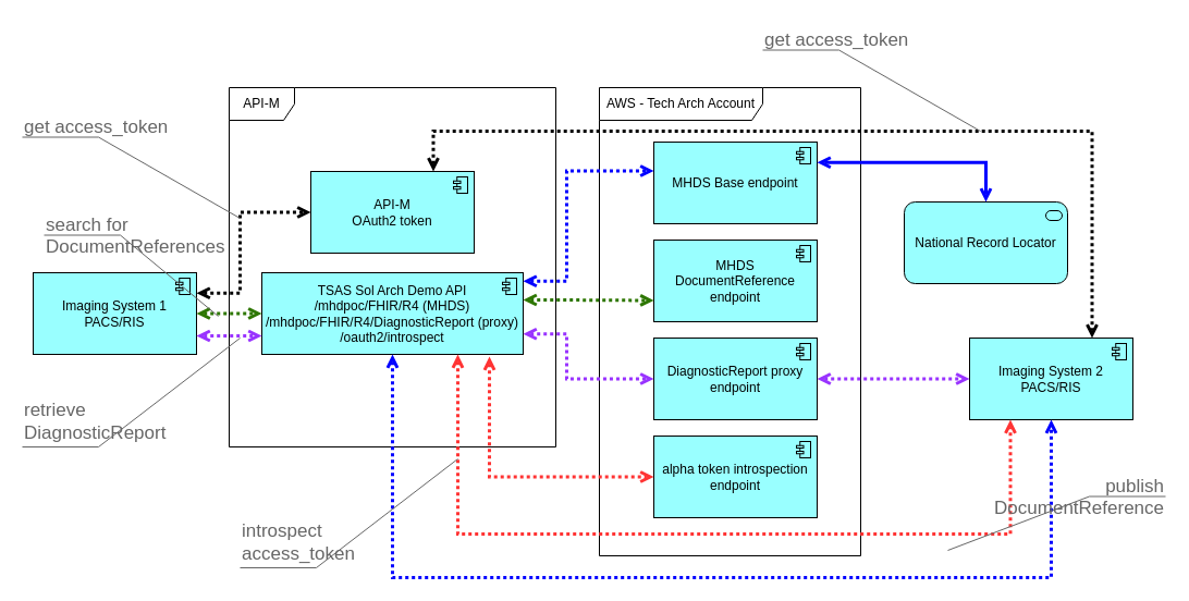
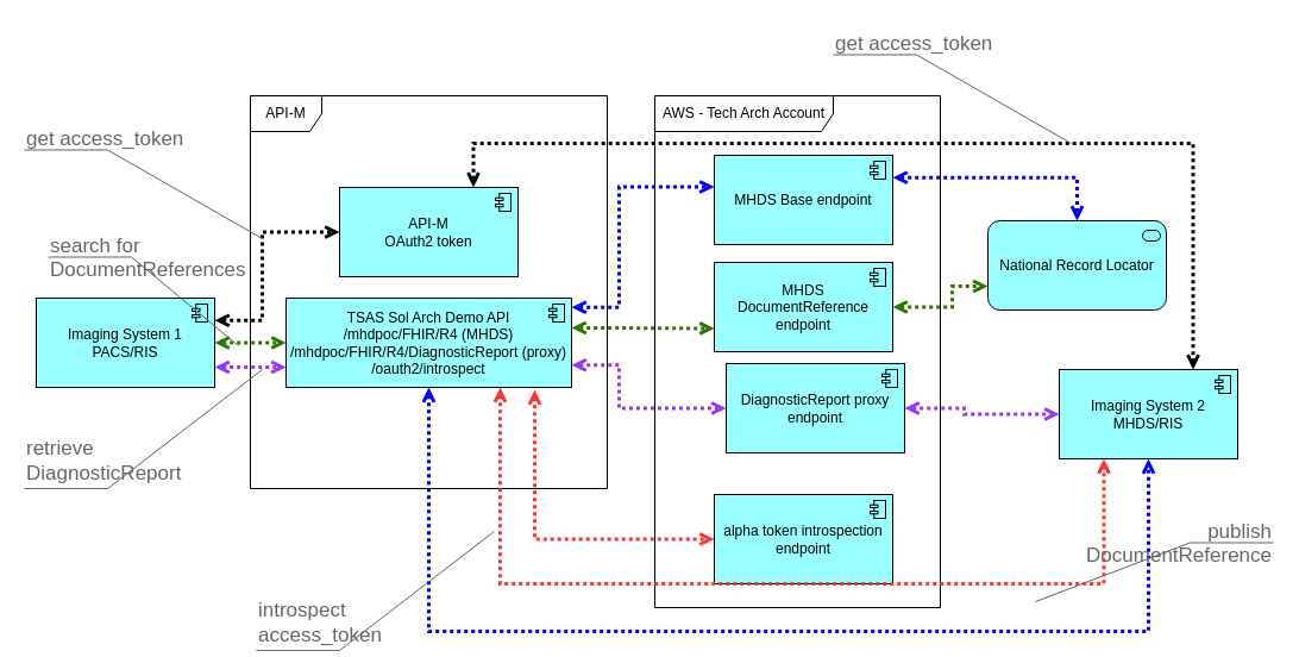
- <mxCell id="30" value="" style="edgeStyle=elbowEdgeStyle;html=1;endArrow=open;endFill=0;dashed=0;dashPattern=1 1;rounded=0;entryX=0.5;entryY=0;entryDx=0;entryDy=0;entryPerimeter=0;exitX=1;exitY=0.25;exitDx=0;exitDy=0;exitPerimeter=0;strokeWidth=3;startArrow=open;startFill=0;strokeColor=#0000FF;" edge="1" parent="1" source="7" target="28"><mxGeometry width="160" relative="1" as="geometry"><mxPoint x="490" y="267.75" as="sourcePoint" /><mxPoint x="610" y="166.5" as="targetPoint" /><Array as="points"><mxPoint x="905" y="150" /></Array></mxGeometry></mxCell>
+ <mxCell id="30" value="" style="edgeStyle=elbowEdgeStyle;html=1;endArrow=open;endFill=0;dashed=1;dashPattern=1 1;rounded=0;entryX=0.5;entryY=0;entryDx=0;entryDy=0;entryPerimeter=0;exitX=1;exitY=0.25;exitDx=0;exitDy=0;exitPerimeter=0;strokeWidth=3;startArrow=open;startFill=0;strokeColor=#0000FF;" edge="1" parent="1" source="7" target="28"><mxGeometry width="160" relative="1" as="geometry"><mxPoint x="490" y="267.75" as="sourcePoint" /><mxPoint x="610" y="166.5" as="targetPoint" /><Array as="points"><mxPoint x="905" y="150" /></Array></mxGeometry></mxCell>
+ <mxCell id="31" value="" style="edgeStyle=elbowEdgeStyle;html=1;endArrow=open;endFill=0;dashed=1;dashPattern=1 1;rounded=0;exitX=1;exitY=0.5;exitDx=0;exitDy=0;exitPerimeter=0;strokeWidth=3;startArrow=open;startFill=0;strokeColor=#2D7600;" edge="1" parent="1" source="8" target="28"><mxGeometry width="160" relative="1" as="geometry"><mxPoint x="760" y="285" as="sourcePoint" /><mxPoint x="880" y="285.5" as="targetPoint" /><Array as="points"><mxPoint x="800" y="240" /></Array></mxGeometry></mxCell>
- <mxCell id="9" value="DiagnosticReport proxy endpoint" style="html=1;outlineConnect=0;whiteSpace=wrap;fillColor=#99ffff;shape=mxgraph.archimate3.application;appType=comp;archiType=square;" vertex="1" parent="1"><mxGeometry x="600" y="310" width="150" height="75" as="geometry" /></mxCell>
+ <mxCell id="9" value="DiagnosticReport proxy endpoint" style="html=1;outlineConnect=0;whiteSpace=wrap;fillColor=#99ffff;shape=mxgraph.archimate3.application;appType=comp;archiType=square;" vertex="1" parent="1"><mxGeometry x="610" y="305" width="150" height="75" as="geometry" /></mxCell>
- <mxCell id="11" value="Imaging System 2&lt;br&gt;PACS/RIS" style="html=1;outlineConnect=0;whiteSpace=wrap;fillColor=#99ffff;shape=mxgraph.archimate3.application;appType=comp;archiType=square;" vertex="1" parent="1"><mxGeometry x="890" y="310" width="150" height="75" as="geometry" /></mxCell>
+ <mxCell id="11" value="Imaging System 2&lt;br&gt;MHDS/RIS" style="html=1;outlineConnect=0;whiteSpace=wrap;fillColor=#99ffff;shape=mxgraph.archimate3.application;appType=comp;archiType=square;" vertex="1" parent="1"><mxGeometry x="890" y="310" width="150" height="75" as="geometry" /></mxCell>
- <mxCell id="10" value="alpha token introspection endpoint" style="html=1;outlineConnect=0;whiteSpace=wrap;fillColor=#99ffff;shape=mxgraph.archimate3.application;appType=comp;archiType=square;" vertex="1" parent="1"><mxGeometry x="600" y="400" width="150" height="75" as="geometry" /></mxCell>
+ <mxCell id="10" value="alpha token introspection endpoint" style="html=1;outlineConnect=0;whiteSpace=wrap;fillColor=#99ffff;shape=mxgraph.archimate3.application;appType=comp;archiType=square;" vertex="1" parent="1"><mxGeometry x="600" y="415" width="150" height="75" as="geometry" /></mxCell>
- <mxCell id="27" value="introspect&lt;br&gt;access_token" style="strokeWidth=1;shadow=0;dashed=0;align=center;html=1;shape=mxgraph.mockup.text.callout;linkText=;textSize=17;textColor=#666666;callDir=SW;callStyle=line;fontSize=17;fontColor=#666666;align=left;verticalAlign=bottom;strokeColor=#666666;" vertex="1" parent="1"><mxGeometry x="220" y="421" width="200" height="100" as="geometry" /></mxCell>
+ <mxCell id="27" value="introspect&lt;br&gt;access_token" style="strokeWidth=1;shadow=0;dashed=0;align=center;html=1;shape=mxgraph.mockup.text.callout;linkText=;textSize=17;textColor=#666666;callDir=SW;callStyle=line;fontSize=17;fontColor=#666666;align=left;verticalAlign=bottom;strokeColor=#666666;" vertex="1" parent="1"><mxGeometry x="215" y="446" width="200" height="100" as="geometry" /></mxCell>
